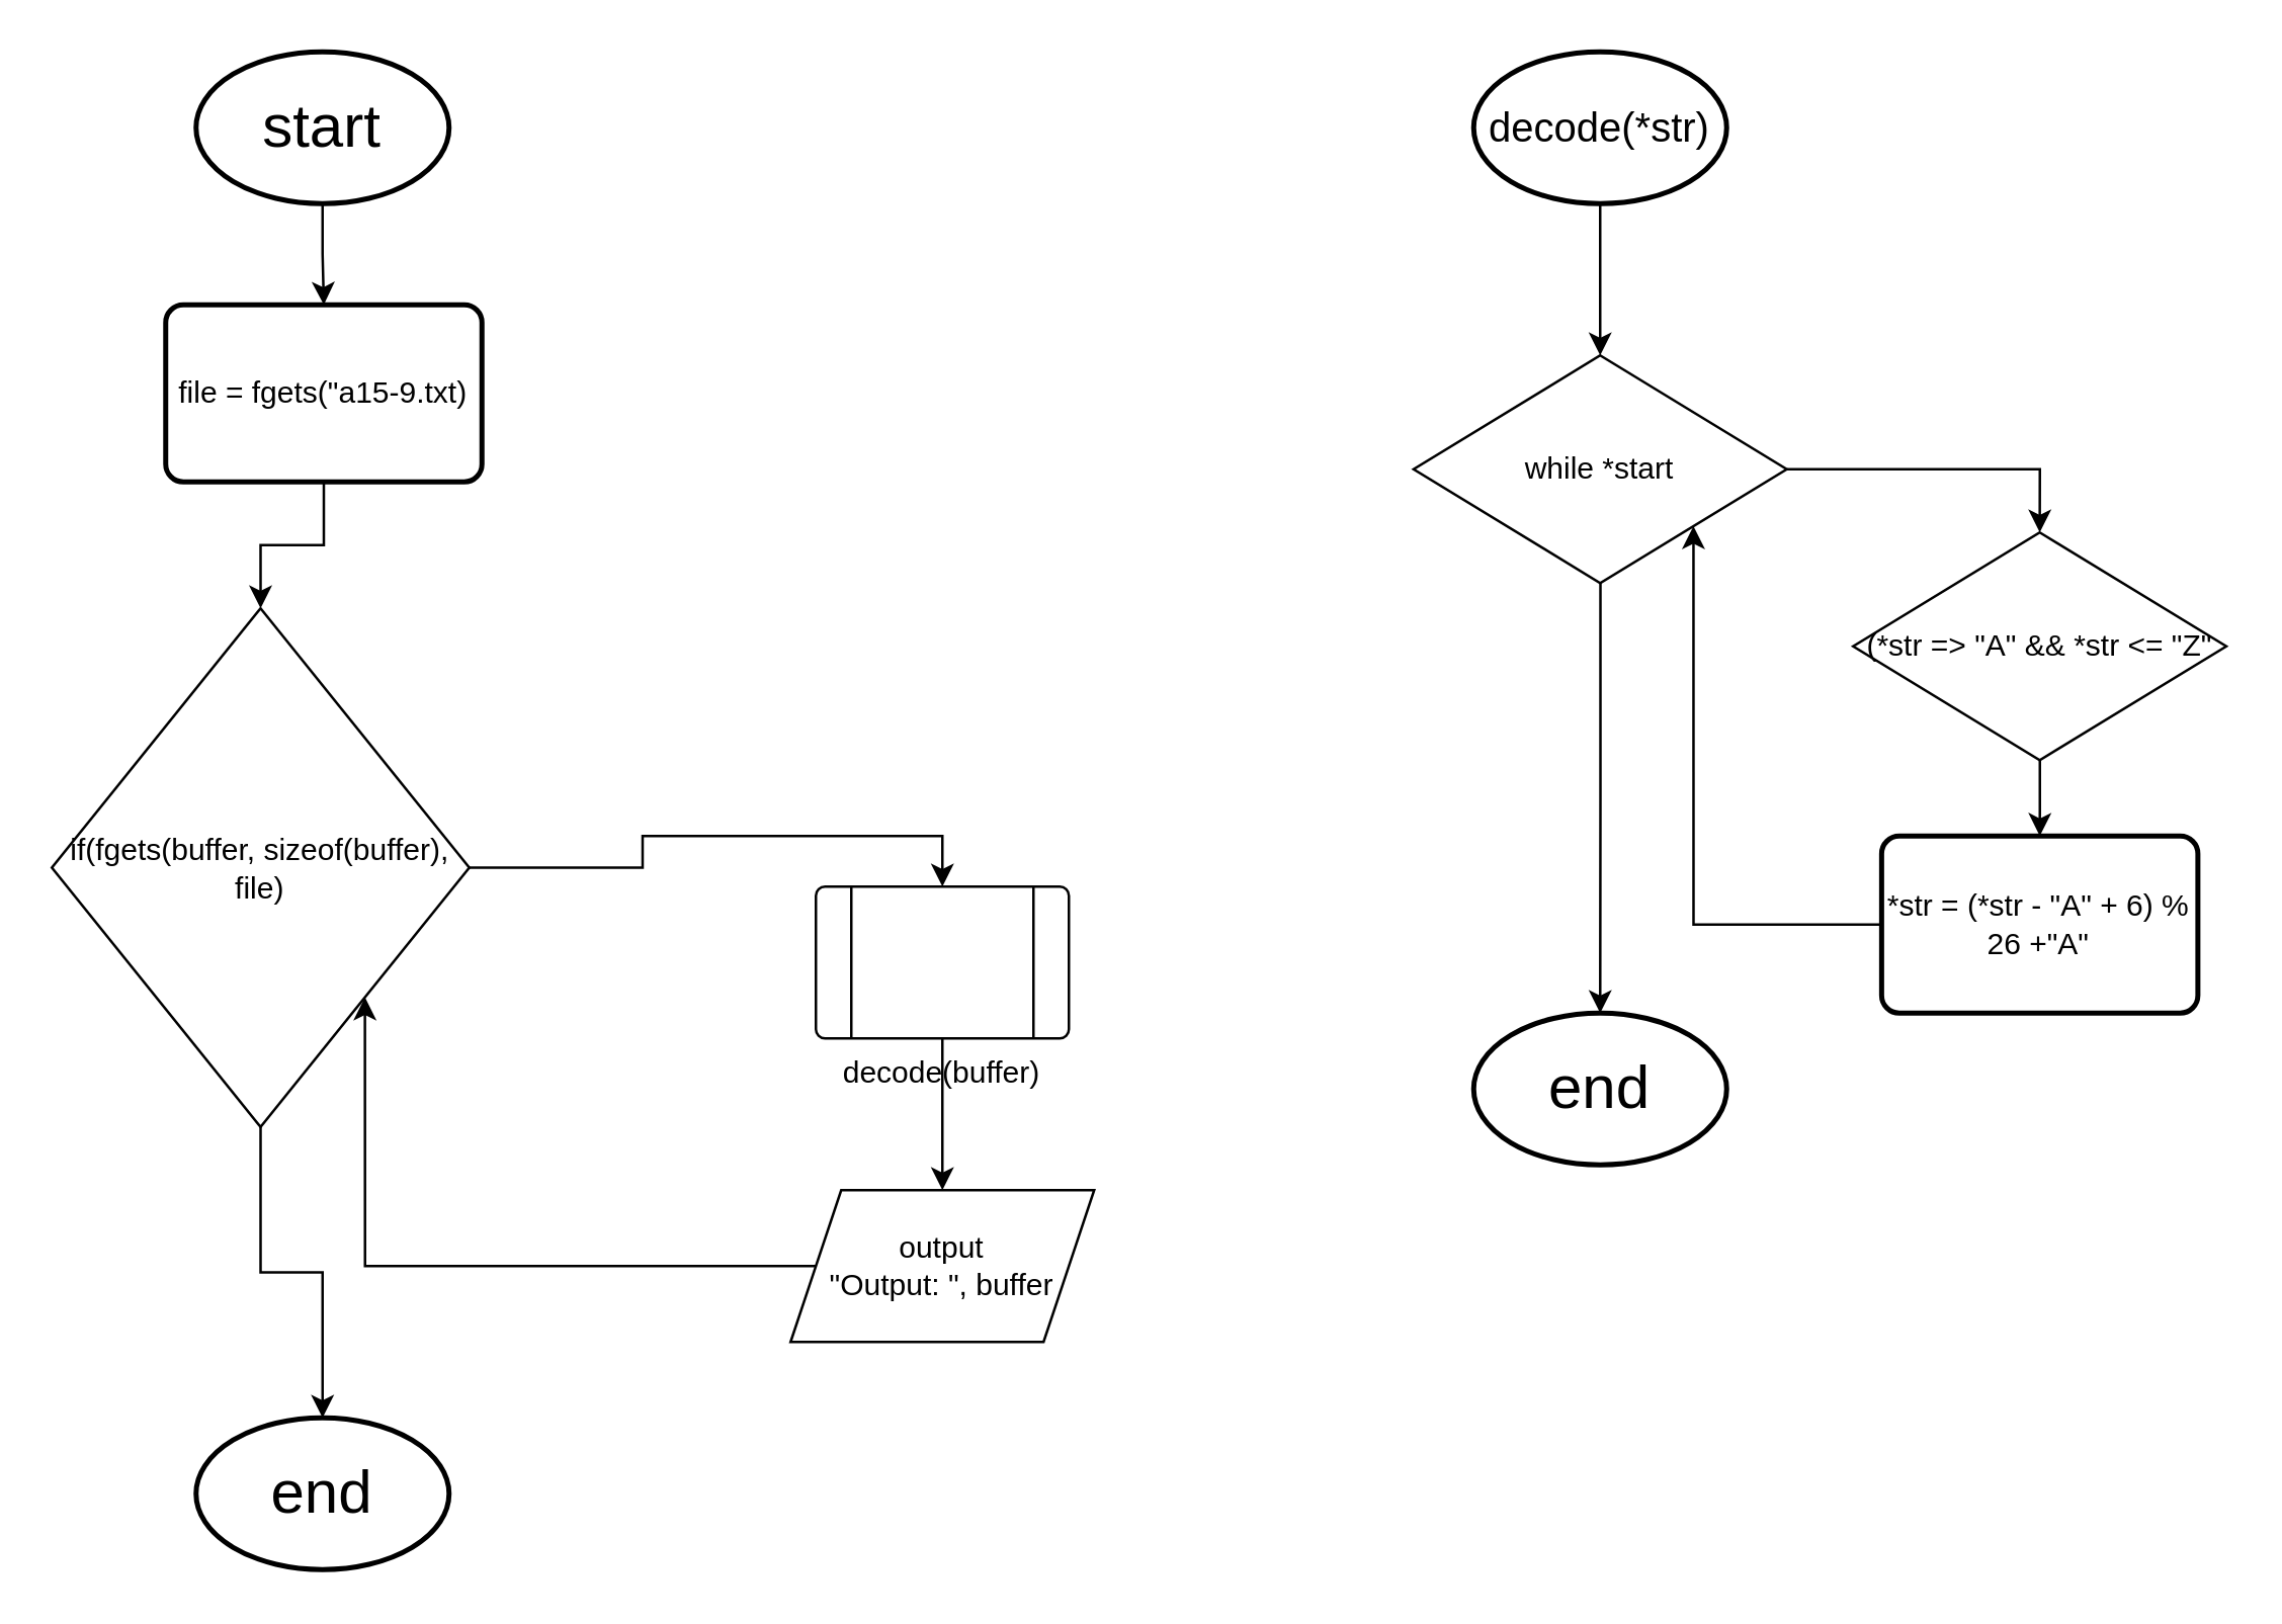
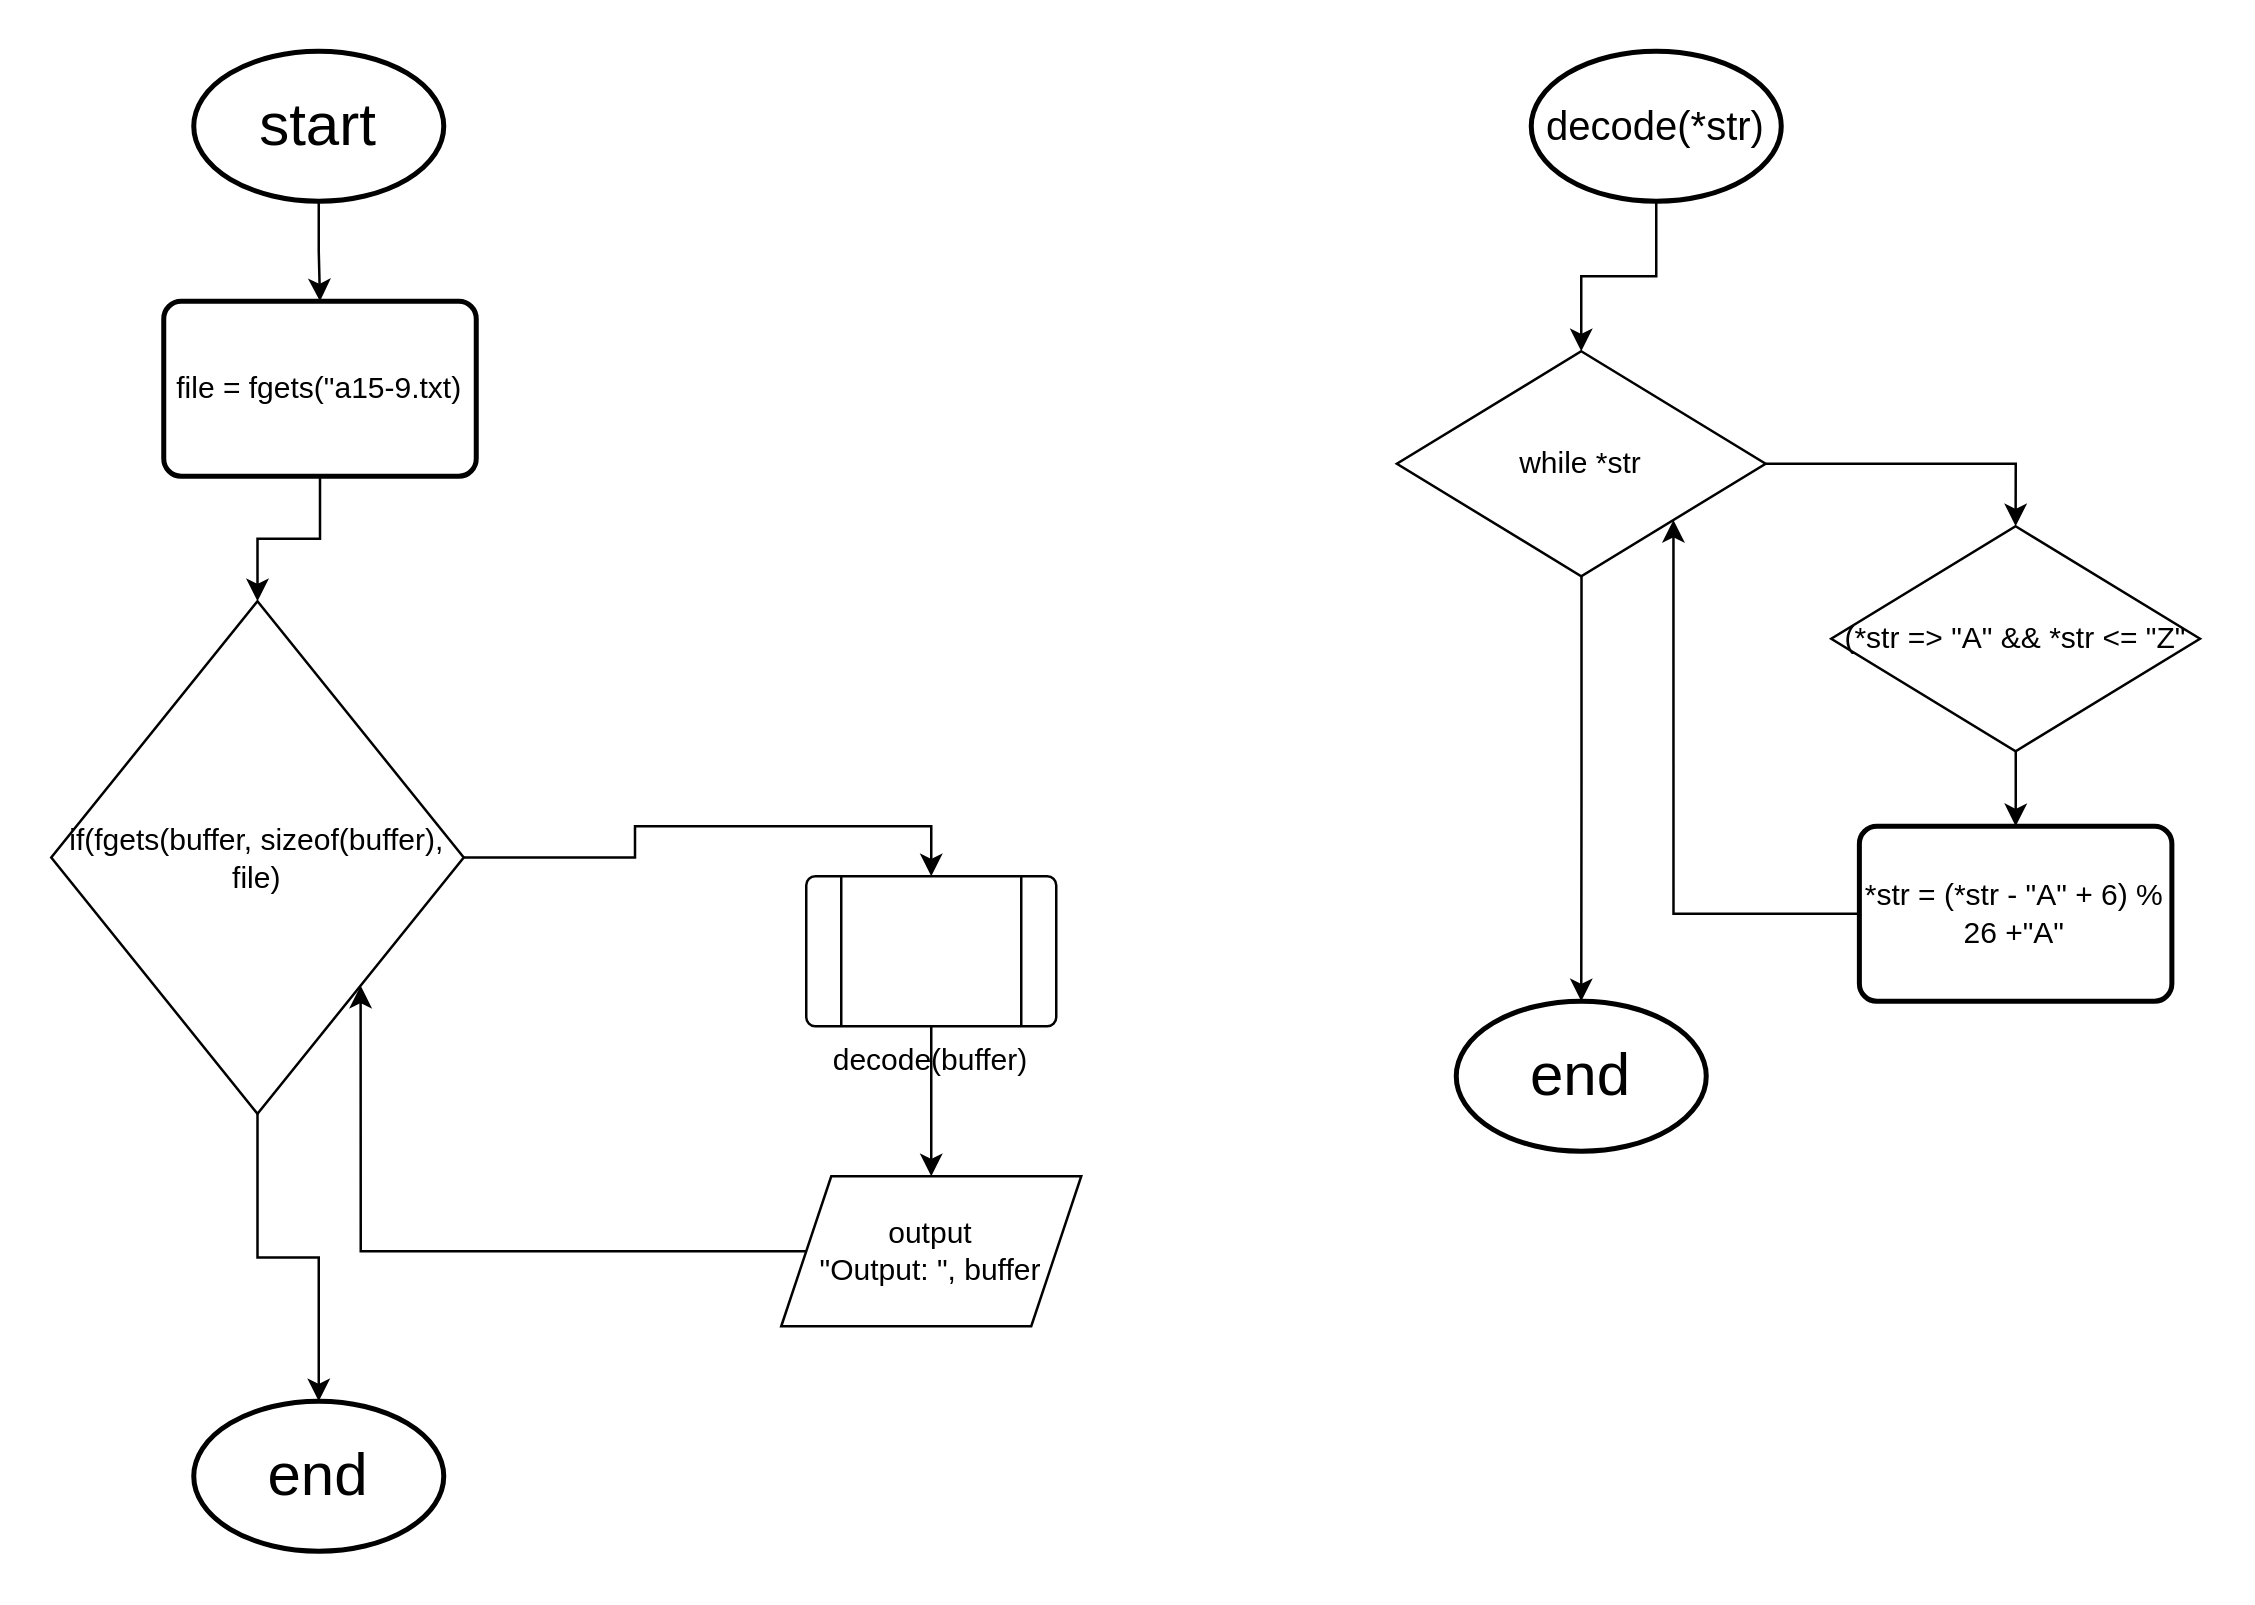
- <mxCell id="15" value="&lt;font style=&quot;font-size: 16px;&quot;&gt;decode(*str)&lt;/font&gt;" style="strokeWidth=2;html=1;shape=mxgraph.flowchart.start_1;whiteSpace=wrap;" vertex="1" parent="1"><mxGeometry x="582" y="20" width="100" height="60" as="geometry" /></mxCell>
+ <mxCell id="15" value="&lt;font style=&quot;font-size: 16px;&quot;&gt;decode(*str)&lt;/font&gt;" style="strokeWidth=2;html=1;shape=mxgraph.flowchart.start_1;whiteSpace=wrap;" vertex="1" parent="1"><mxGeometry x="612" y="20" width="100" height="60" as="geometry" /></mxCell>
- <mxCell id="17" value="while *start" style="rhombus;whiteSpace=wrap;html=1;" vertex="1" parent="1"><mxGeometry x="558.25" y="140" width="147.5" height="90" as="geometry" /></mxCell>
+ <mxCell id="17" value="while *str" style="rhombus;whiteSpace=wrap;html=1;" vertex="1" parent="1"><mxGeometry x="558.25" y="140" width="147.5" height="90" as="geometry" /></mxCell>
